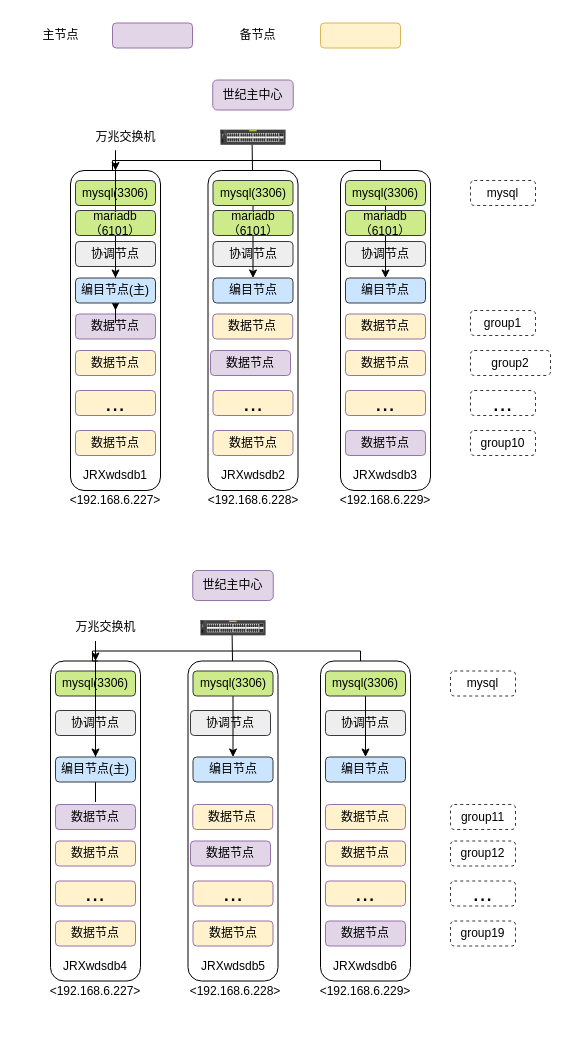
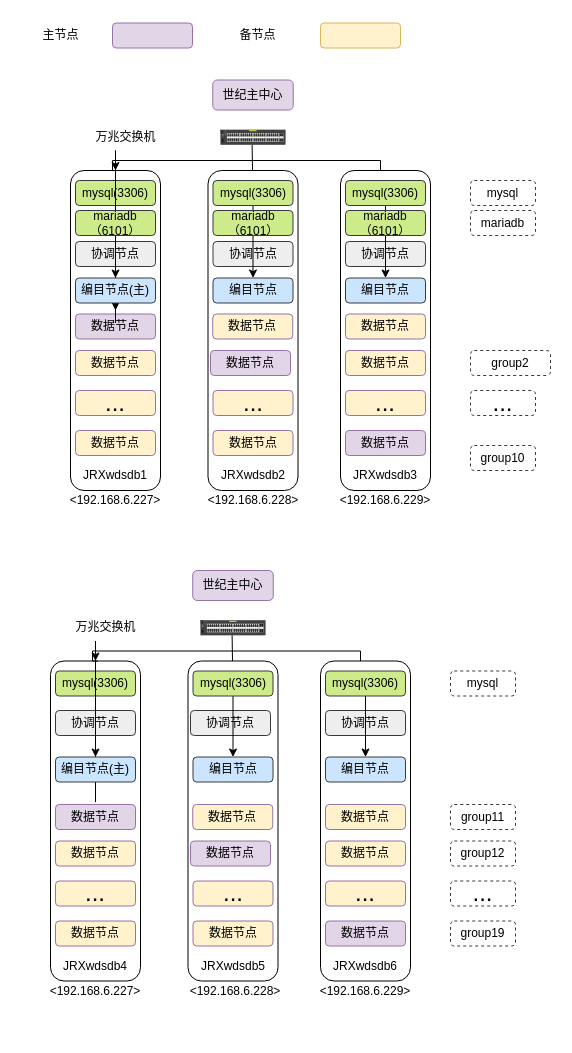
+ <mxCell id="50" value="mariadb" style="rounded=1;whiteSpace=wrap;html=1;fillColor=none;strokeColor=#36393d;dashed=1;container=0;" vertex="1" parent="1"><mxGeometry x="470" y="210" width="65" height="25" as="geometry" /></mxCell>
- <mxCell id="51" value="group1" style="rounded=1;whiteSpace=wrap;html=1;fillColor=none;strokeColor=#36393d;dashed=1;container=0;" vertex="1" parent="1"><mxGeometry x="470" y="310" width="65" height="25" as="geometry" /></mxCell>
- <mxCell id="54" value="group10" style="rounded=1;whiteSpace=wrap;html=1;fillColor=none;strokeColor=#36393d;dashed=1;container=0;" vertex="1" parent="1"><mxGeometry x="470" y="430" width="65" height="25" as="geometry" /></mxCell>
+ <mxCell id="54" value="group10" style="rounded=1;whiteSpace=wrap;html=1;fillColor=none;strokeColor=#36393d;dashed=1;container=0;" vertex="1" parent="1"><mxGeometry x="470" y="445" width="65" height="25" as="geometry" /></mxCell>
